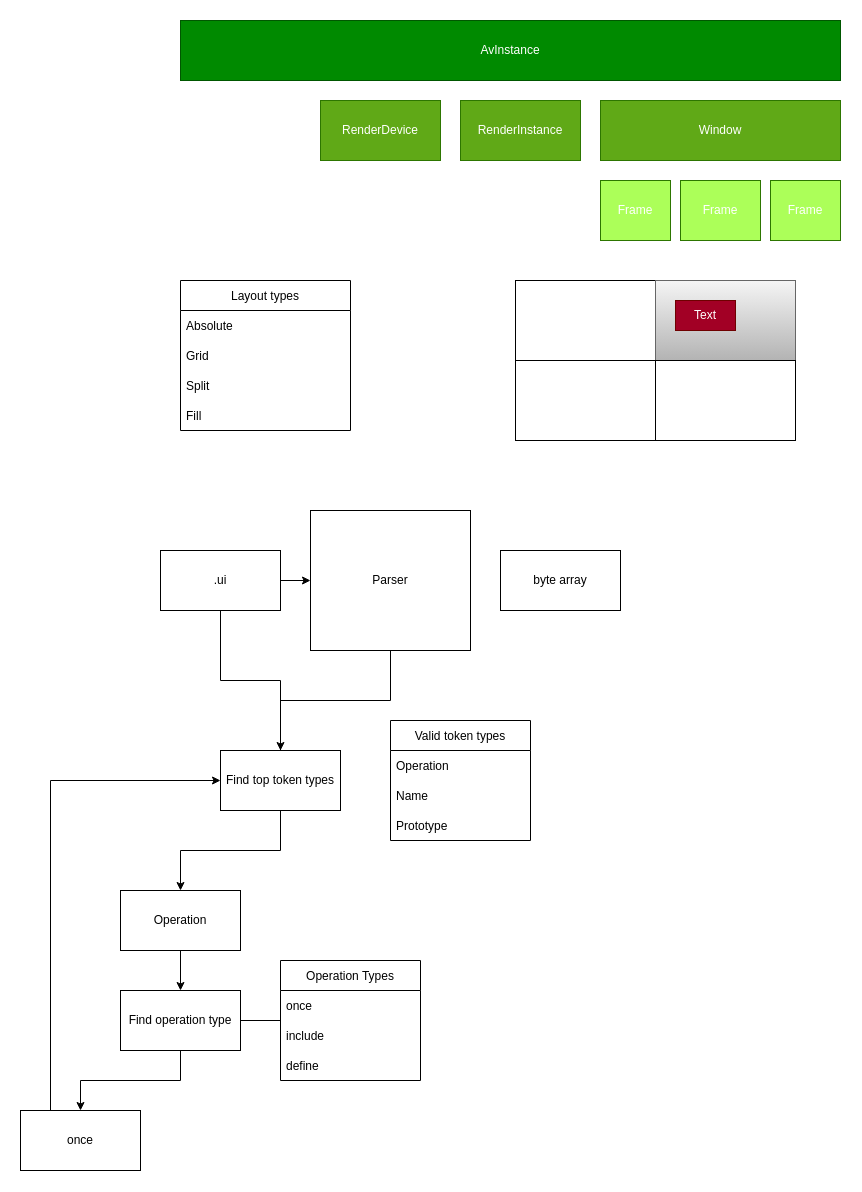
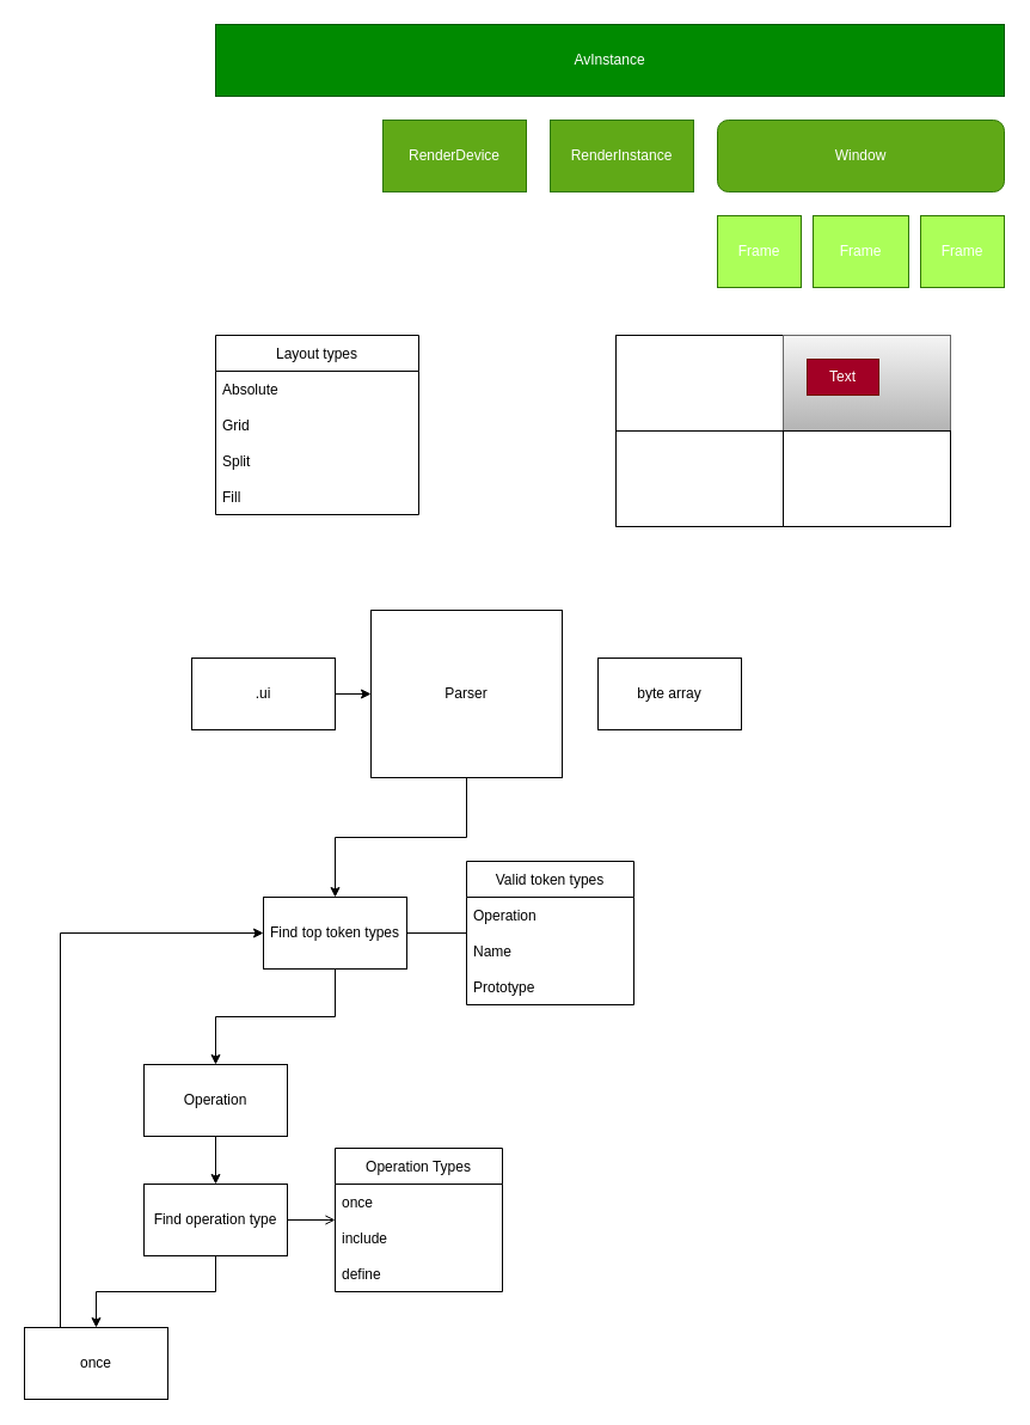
- <mxCell id="5" value="Window" style="rounded=0;whiteSpace=wrap;html=1;fillColor=#60a917;fontColor=#ffffff;strokeColor=#2D7600;" parent="1" vertex="1"><mxGeometry x="600" y="100" width="240" height="60" as="geometry" /></mxCell>
+ <mxCell id="5" value="Window" style="whiteSpace=wrap;html=1;fillColor=#60a917;fontColor=#ffffff;strokeColor=#2D7600;rounded=1;" parent="1" vertex="1"><mxGeometry x="600" y="100" width="240" height="60" as="geometry" /></mxCell>
- <mxCell id="25" style="edgeStyle=orthogonalEdgeStyle;rounded=0;orthogonalLoop=1;jettySize=auto;html=1;endArrow=none;endFill=0;" edge="1" parent="1" source="27" target="15"><mxGeometry relative="1" as="geometry" /></mxCell>
+ <mxCell id="25" style="edgeStyle=orthogonalEdgeStyle;rounded=0;orthogonalLoop=1;jettySize=auto;html=1;endArrow=none;endFill=0;" edge="1" parent="1" source="27" target="28"><mxGeometry relative="1" as="geometry" /></mxCell>
- <mxCell id="34" style="edgeStyle=orthogonalEdgeStyle;rounded=0;orthogonalLoop=1;jettySize=auto;html=1;endArrow=none;endFill=0;" edge="1" parent="1" source="36" target="37"><mxGeometry relative="1" as="geometry" /></mxCell>
+ <mxCell id="34" style="edgeStyle=orthogonalEdgeStyle;rounded=0;orthogonalLoop=1;jettySize=auto;html=1;endArrow=open;endFill=0;" edge="1" parent="1" source="36" target="37"><mxGeometry relative="1" as="geometry" /></mxCell>
